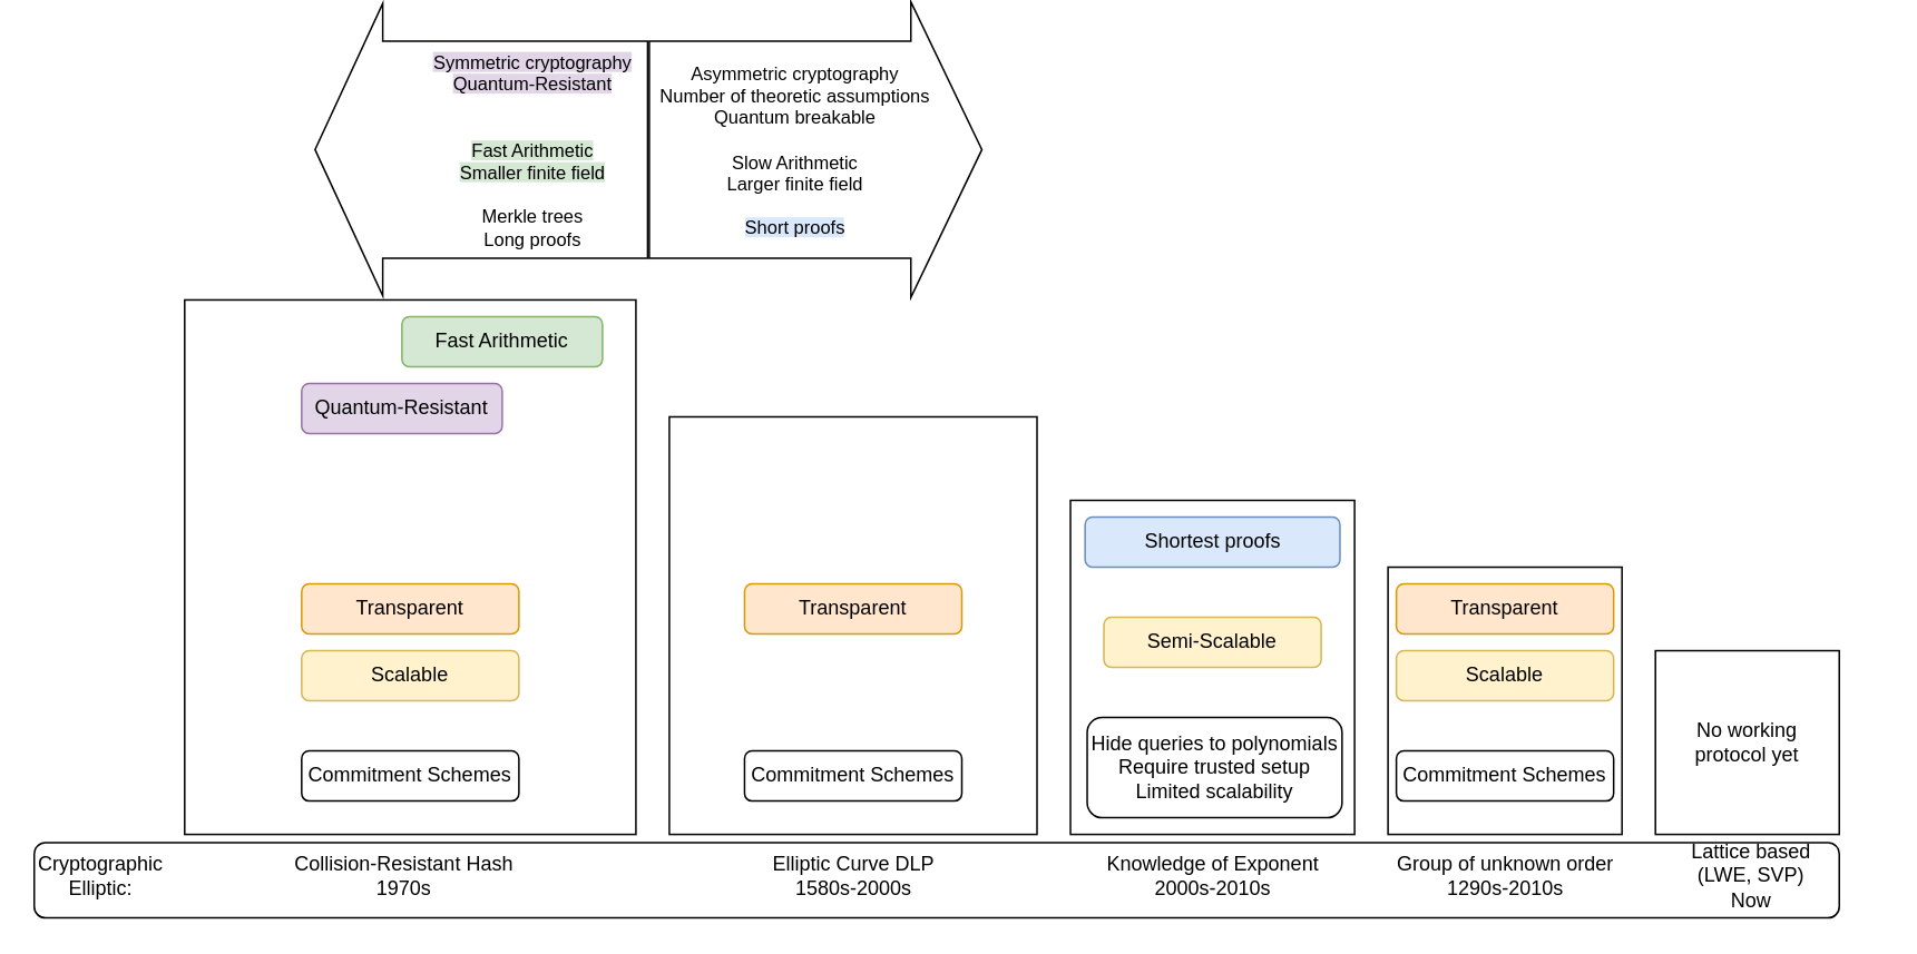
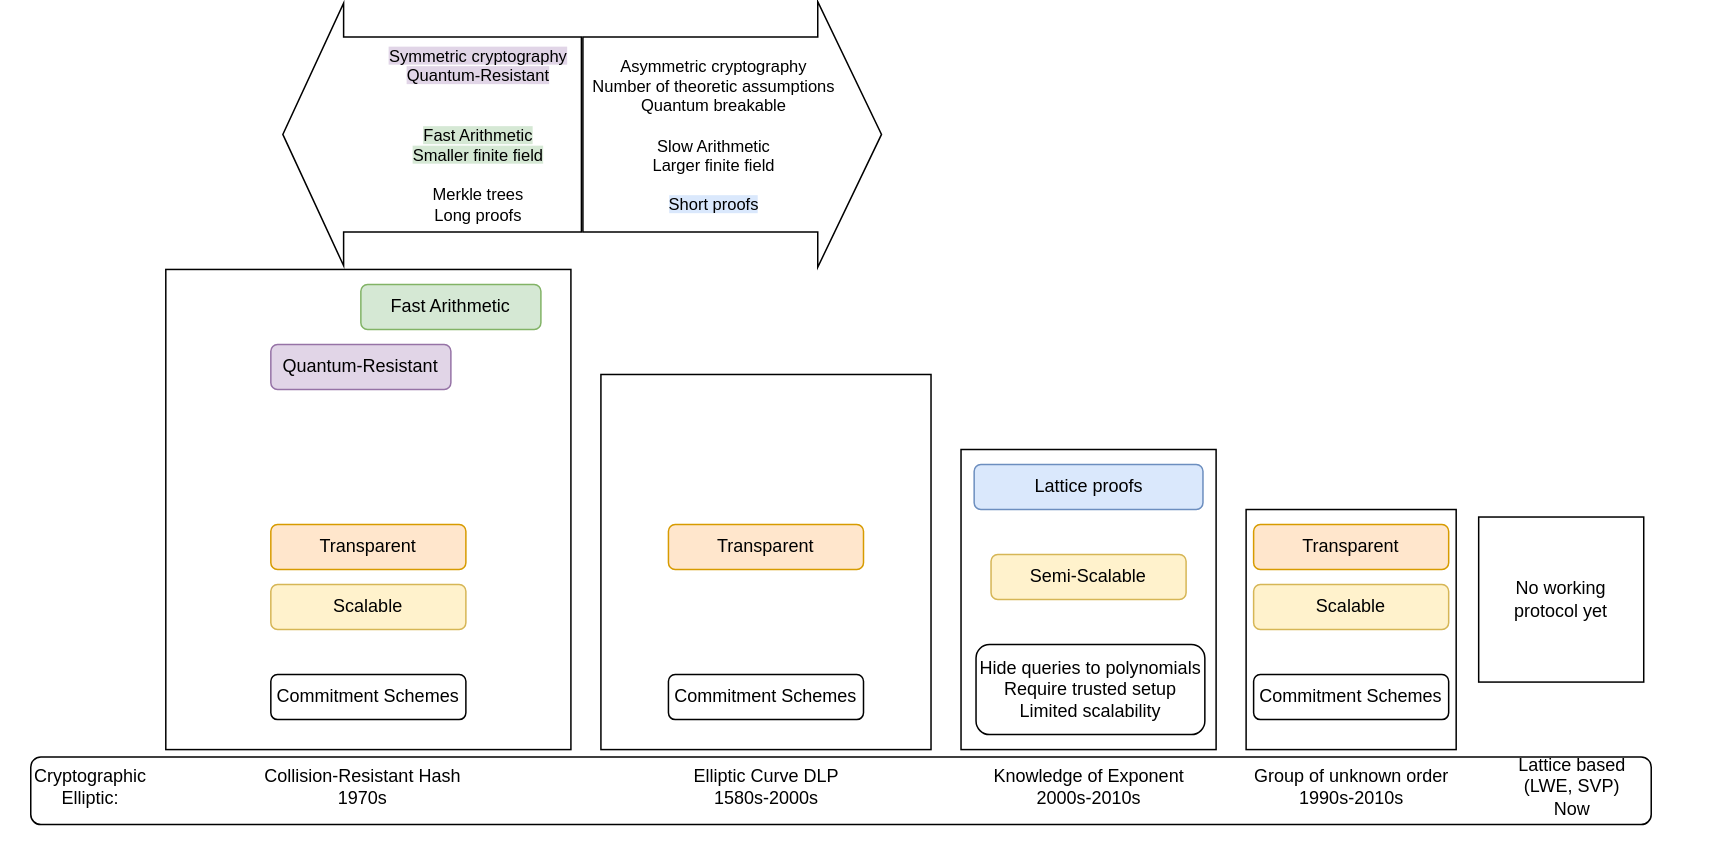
- <mxCell id="21" value="Shortest proofs" style="rounded=1;whiteSpace=wrap;html=1;fillColor=#dae8fc;strokeColor=#6c8ebf;" vertex="1" parent="1"><mxGeometry x="648.75" y="240" width="152.5" height="30" as="geometry" /></mxCell>
+ <mxCell id="21" value="Lattice proofs" style="rounded=1;whiteSpace=wrap;html=1;fillColor=#dae8fc;strokeColor=#6c8ebf;" vertex="1" parent="1"><mxGeometry x="648.75" y="240" width="152.5" height="30" as="geometry" /></mxCell>
- <mxCell id="7" value="No working&lt;br&gt;protocol yet" style="rounded=0;whiteSpace=wrap;html=1;" vertex="1" parent="1"><mxGeometry x="990" y="320" width="110" height="110" as="geometry" /></mxCell>
+ <mxCell id="7" value="No working&lt;br&gt;protocol yet" style="rounded=0;whiteSpace=wrap;html=1;" vertex="1" parent="1"><mxGeometry x="985" y="275" width="110" height="110" as="geometry" /></mxCell>
- <mxCell id="12" value="Group of unknown order 1290s-2010s" style="text;html=1;strokeColor=none;fillColor=none;align=center;verticalAlign=middle;whiteSpace=wrap;rounded=0;" vertex="1" parent="1"><mxGeometry x="822.5" y="440" width="155" height="30" as="geometry" /></mxCell>
+ <mxCell id="12" value="Group of unknown order 1990s-2010s" style="text;html=1;strokeColor=none;fillColor=none;align=center;verticalAlign=middle;whiteSpace=wrap;rounded=0;" vertex="1" parent="1"><mxGeometry x="822.5" y="440" width="155" height="30" as="geometry" /></mxCell>
